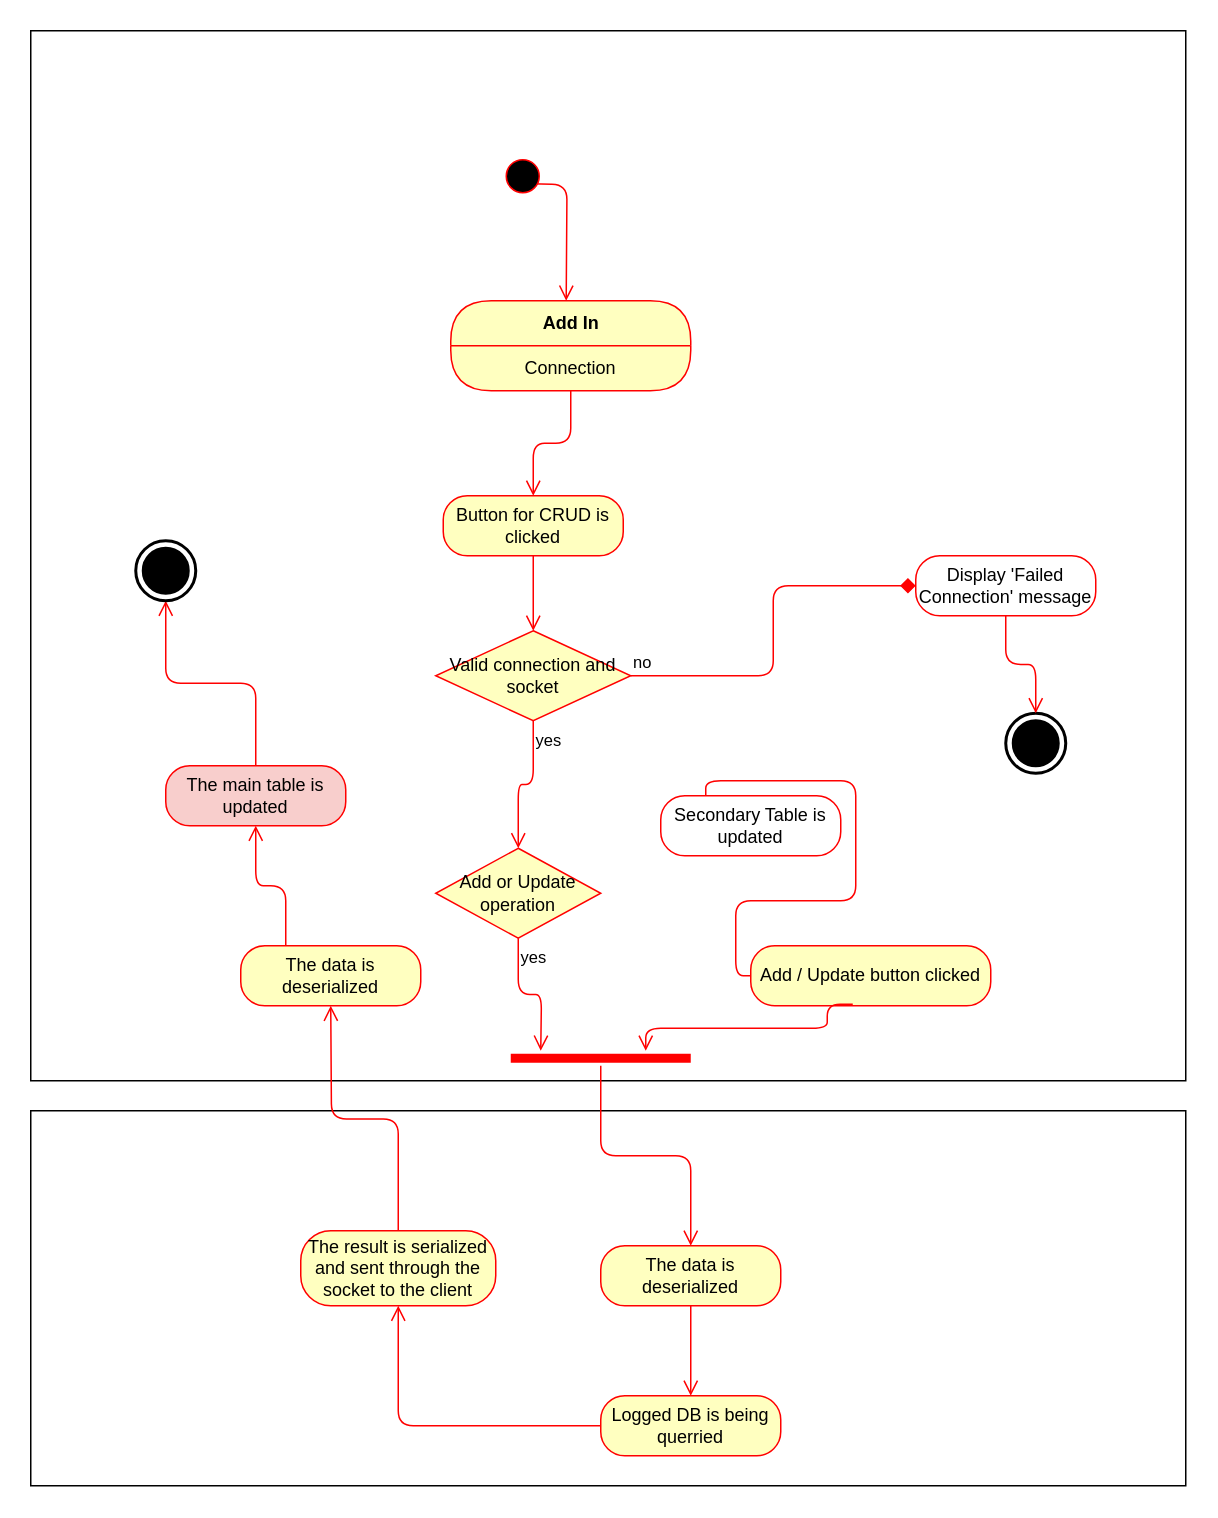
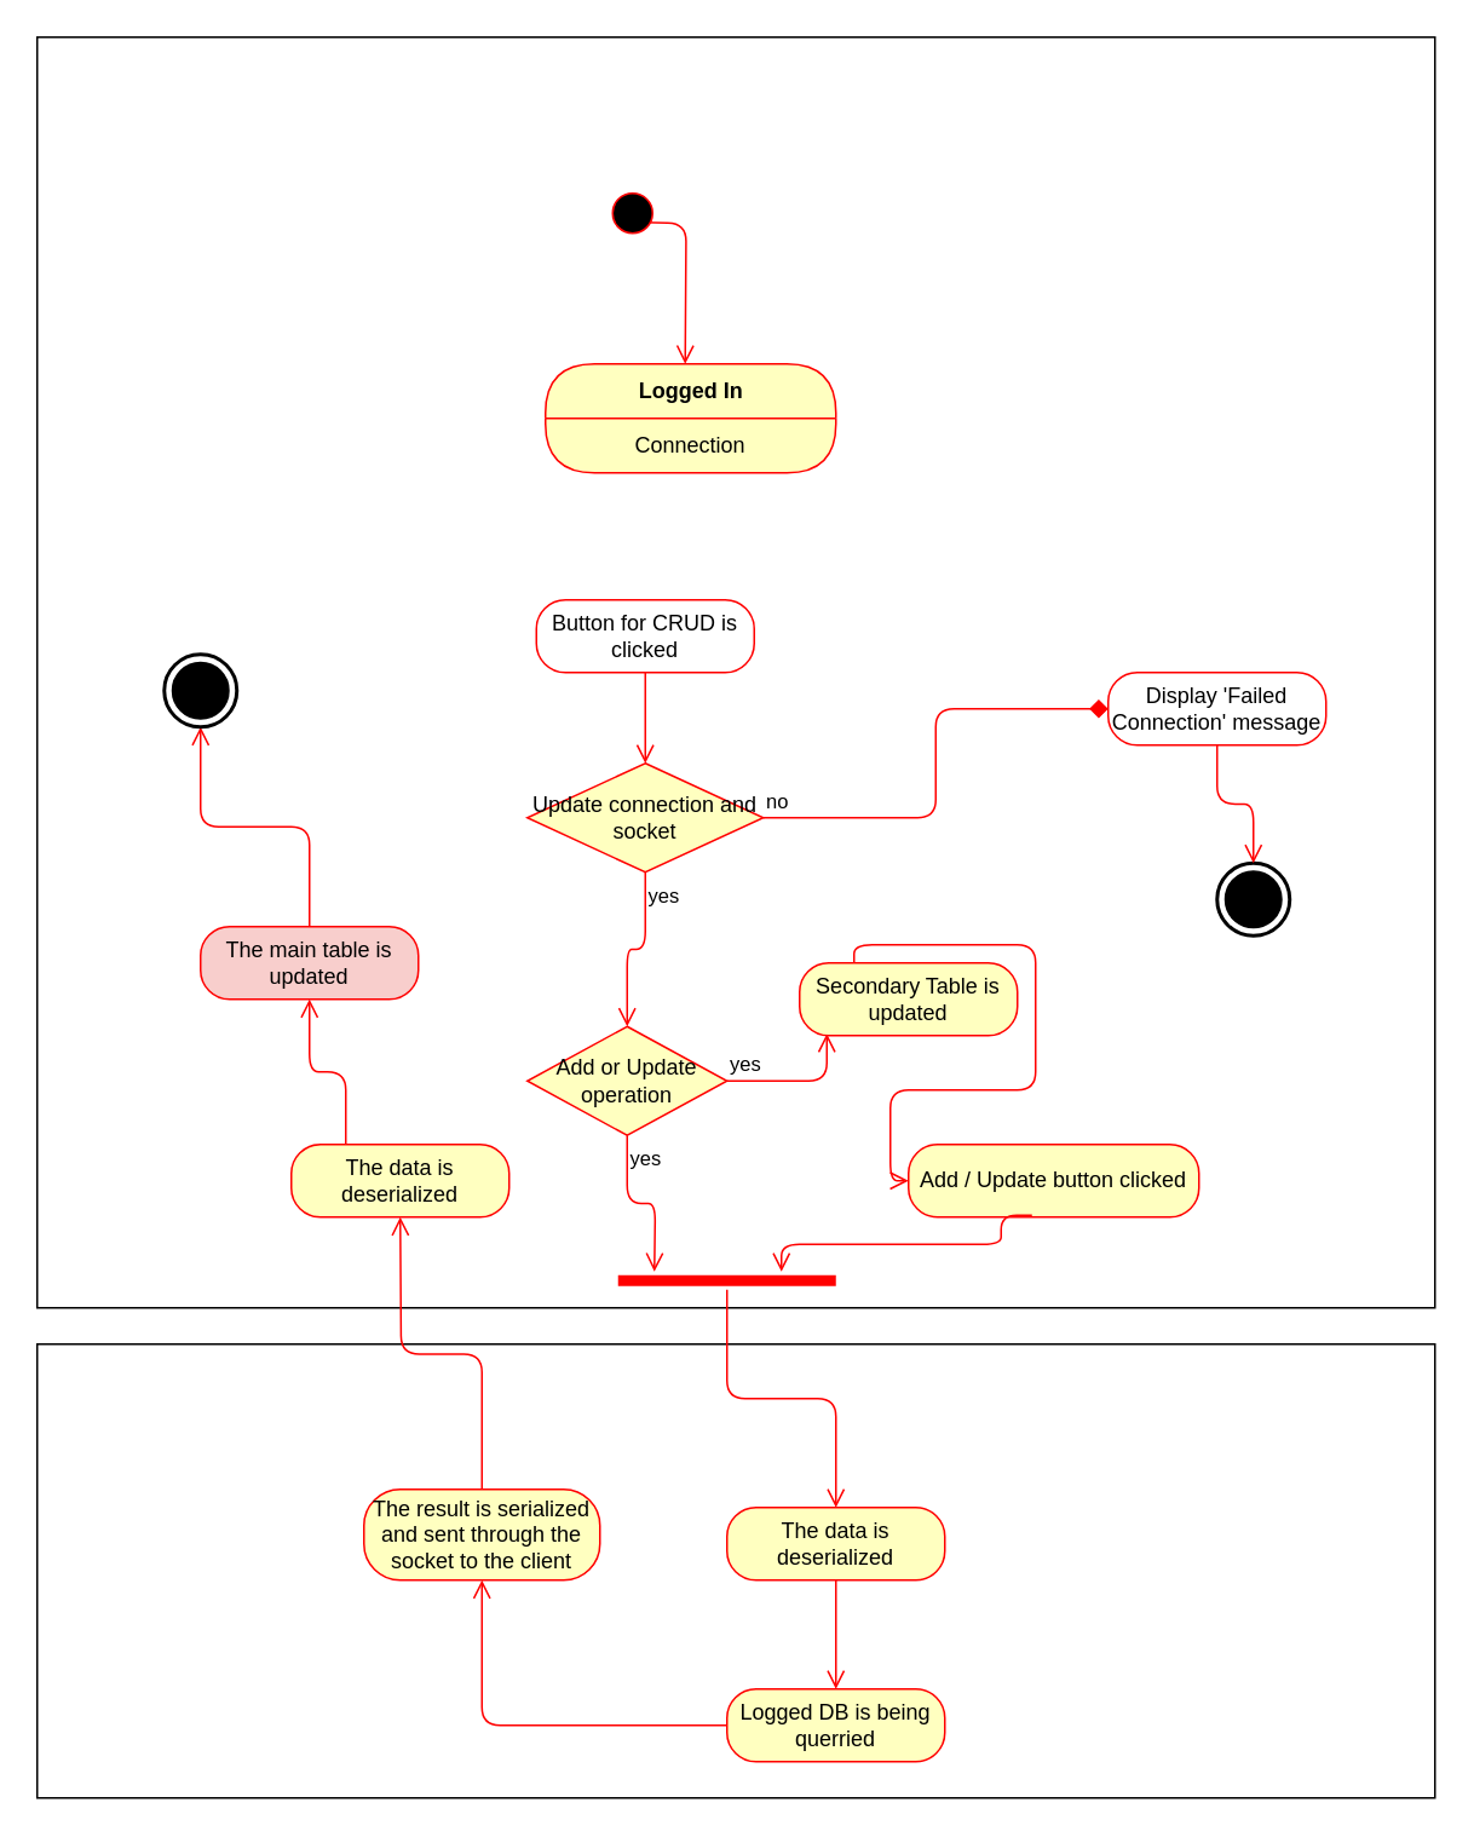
- <mxCell id="35" value="Add In" style="swimlane;html=1;fontStyle=1;align=center;verticalAlign=middle;childLayout=stackLayout;horizontal=1;startSize=30;horizontalStack=0;resizeParent=0;resizeLast=1;container=0;fontColor=#000000;collapsible=0;rounded=1;arcSize=30;strokeColor=#ff0000;fillColor=#ffffc0;swimlaneFillColor=#ffffc0;dropTarget=0;" parent="1" vertex="1"><mxGeometry x="300" y="200" width="160" height="60" as="geometry" /></mxCell>
+ <mxCell id="35" value="Logged In" style="swimlane;html=1;fontStyle=1;align=center;verticalAlign=middle;childLayout=stackLayout;horizontal=1;startSize=30;horizontalStack=0;resizeParent=0;resizeLast=1;container=0;fontColor=#000000;collapsible=0;rounded=1;arcSize=30;strokeColor=#ff0000;fillColor=#ffffc0;swimlaneFillColor=#ffffc0;dropTarget=0;" parent="1" vertex="1"><mxGeometry x="300" y="200" width="160" height="60" as="geometry" /></mxCell>
- <mxCell id="28" value="" style="edgeStyle=orthogonalEdgeStyle;html=1;verticalAlign=bottom;endArrow=open;endSize=8;strokeColor=#ff0000;exitX=0.5;exitY=1;exitDx=0;exitDy=0;" parent="1" source="36" target="3" edge="1"><mxGeometry relative="1" as="geometry"><mxPoint x="365" y="430" as="targetPoint" /><mxPoint x="356.09" y="292" as="sourcePoint" /></mxGeometry></mxCell>
- <mxCell id="3" value="Button for CRUD is clicked" style="rounded=1;whiteSpace=wrap;html=1;arcSize=40;fontColor=#000000;fillColor=#ffffc0;strokeColor=#ff0000;" parent="1" vertex="1"><mxGeometry x="295" y="330" width="120" height="40" as="geometry" /></mxCell>
+ <mxCell id="3" value="Button for CRUD is clicked" style="rounded=1;whiteSpace=wrap;html=1;arcSize=40;fontColor=#000000;fillColor=#ffffff;strokeColor=#ff0000;" parent="1" vertex="1"><mxGeometry x="295" y="330" width="120" height="40" as="geometry" /></mxCell>
- <mxCell id="26" value="Valid connection and socket" style="rhombus;whiteSpace=wrap;html=1;fillColor=#ffffc0;strokeColor=#ff0000;" parent="1" vertex="1"><mxGeometry x="290" y="420" width="130" height="60" as="geometry" /></mxCell>
+ <mxCell id="26" value="Update connection and socket" style="rhombus;whiteSpace=wrap;html=1;fillColor=#ffffc0;strokeColor=#ff0000;" parent="1" vertex="1"><mxGeometry x="290" y="420" width="130" height="60" as="geometry" /></mxCell>
- <mxCell id="10" value="Secondary Table is updated" style="rounded=1;whiteSpace=wrap;html=1;arcSize=40;fontColor=#000000;fillColor=#ffffff;strokeColor=#ff0000;" parent="1" vertex="1"><mxGeometry x="440" y="530" width="120" height="40" as="geometry" /></mxCell>
+ <mxCell id="10" value="Secondary Table is updated" style="rounded=1;whiteSpace=wrap;html=1;arcSize=40;fontColor=#000000;fillColor=#ffffc0;strokeColor=#ff0000;" parent="1" vertex="1"><mxGeometry x="440" y="530" width="120" height="40" as="geometry" /></mxCell>
+ <mxCell id="8" value="yes" style="edgeStyle=orthogonalEdgeStyle;html=1;align=left;verticalAlign=bottom;endArrow=open;endSize=8;strokeColor=#ff0000;entryX=0.125;entryY=0.975;entryDx=0;entryDy=0;entryPerimeter=0;" parent="1" source="7" target="10" edge="1"><mxGeometry x="-1" relative="1" as="geometry"><mxPoint x="450" y="570" as="targetPoint" /></mxGeometry></mxCell>
- <mxCell id="11" value="" style="edgeStyle=orthogonalEdgeStyle;html=1;align=left;verticalAlign=bottom;endArrow=none;endSize=8;strokeColor=#ff0000;exitX=0.25;exitY=0;exitDx=0;exitDy=0;entryX=0;entryY=0.5;entryDx=0;entryDy=0;" parent="1" source="10" target="12" edge="1"><mxGeometry x="-1" relative="1" as="geometry"><mxPoint x="510" y="500" as="targetPoint" /><mxPoint x="420" y="620" as="sourcePoint" /><Array as="points"><mxPoint x="470" y="520" /><mxPoint x="570" y="520" /><mxPoint x="570" y="600" /><mxPoint x="490" y="600" /><mxPoint x="490" y="650" /></Array></mxGeometry></mxCell>
+ <mxCell id="11" value="" style="edgeStyle=orthogonalEdgeStyle;html=1;align=left;verticalAlign=bottom;endArrow=open;endSize=8;strokeColor=#ff0000;exitX=0.25;exitY=0;exitDx=0;exitDy=0;entryX=0;entryY=0.5;entryDx=0;entryDy=0;" parent="1" source="10" target="12" edge="1"><mxGeometry x="-1" relative="1" as="geometry"><mxPoint x="510" y="500" as="targetPoint" /><mxPoint x="420" y="620" as="sourcePoint" /><Array as="points"><mxPoint x="470" y="520" /><mxPoint x="570" y="520" /><mxPoint x="570" y="600" /><mxPoint x="490" y="600" /><mxPoint x="490" y="650" /></Array></mxGeometry></mxCell>
